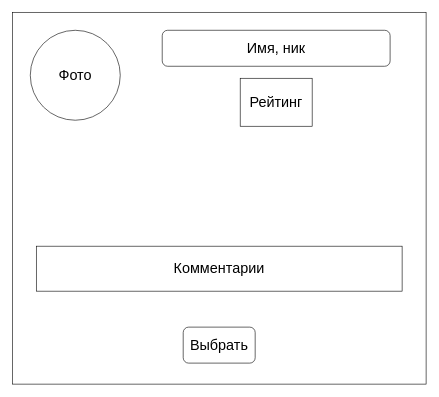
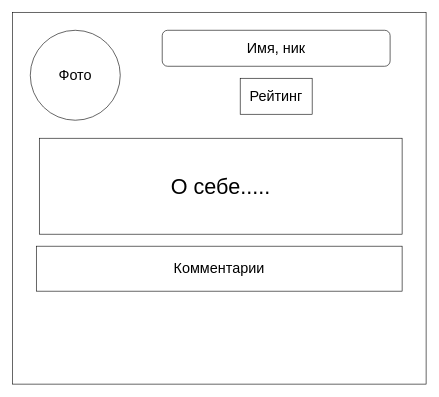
- <mxCell id="5" value="&lt;font style=&quot;font-size: 24px&quot;&gt;Рейтинг&lt;/font&gt;" style="rounded=0;whiteSpace=wrap;html=1;strokeColor=#000000;fillColor=#FFFFFF;" vertex="1" parent="1"><mxGeometry x="400" y="130" width="120" height="80" as="geometry" /></mxCell>
+ <mxCell id="5" value="&lt;font style=&quot;font-size: 24px&quot;&gt;Рейтинг&lt;/font&gt;" style="rounded=0;whiteSpace=wrap;html=1;strokeColor=#000000;fillColor=#FFFFFF;" vertex="1" parent="1"><mxGeometry x="400" y="130" width="120" height="60" as="geometry" /></mxCell>
+ <mxCell id="6" value="&lt;font style=&quot;font-size: 36px&quot;&gt;О себе.....&lt;/font&gt;" style="rounded=0;whiteSpace=wrap;html=1;strokeColor=#000000;fillColor=#FFFFFF;" vertex="1" parent="1"><mxGeometry x="65" y="230" width="605" height="160" as="geometry" /></mxCell>
- <mxCell id="8" value="&lt;font style=&quot;font-size: 24px&quot;&gt;Выбрать&lt;/font&gt;" style="rounded=1;whiteSpace=wrap;html=1;strokeColor=#000000;fillColor=#FFFFFF;" vertex="1" parent="1"><mxGeometry x="305" y="545" width="120" height="60" as="geometry" /></mxCell>
